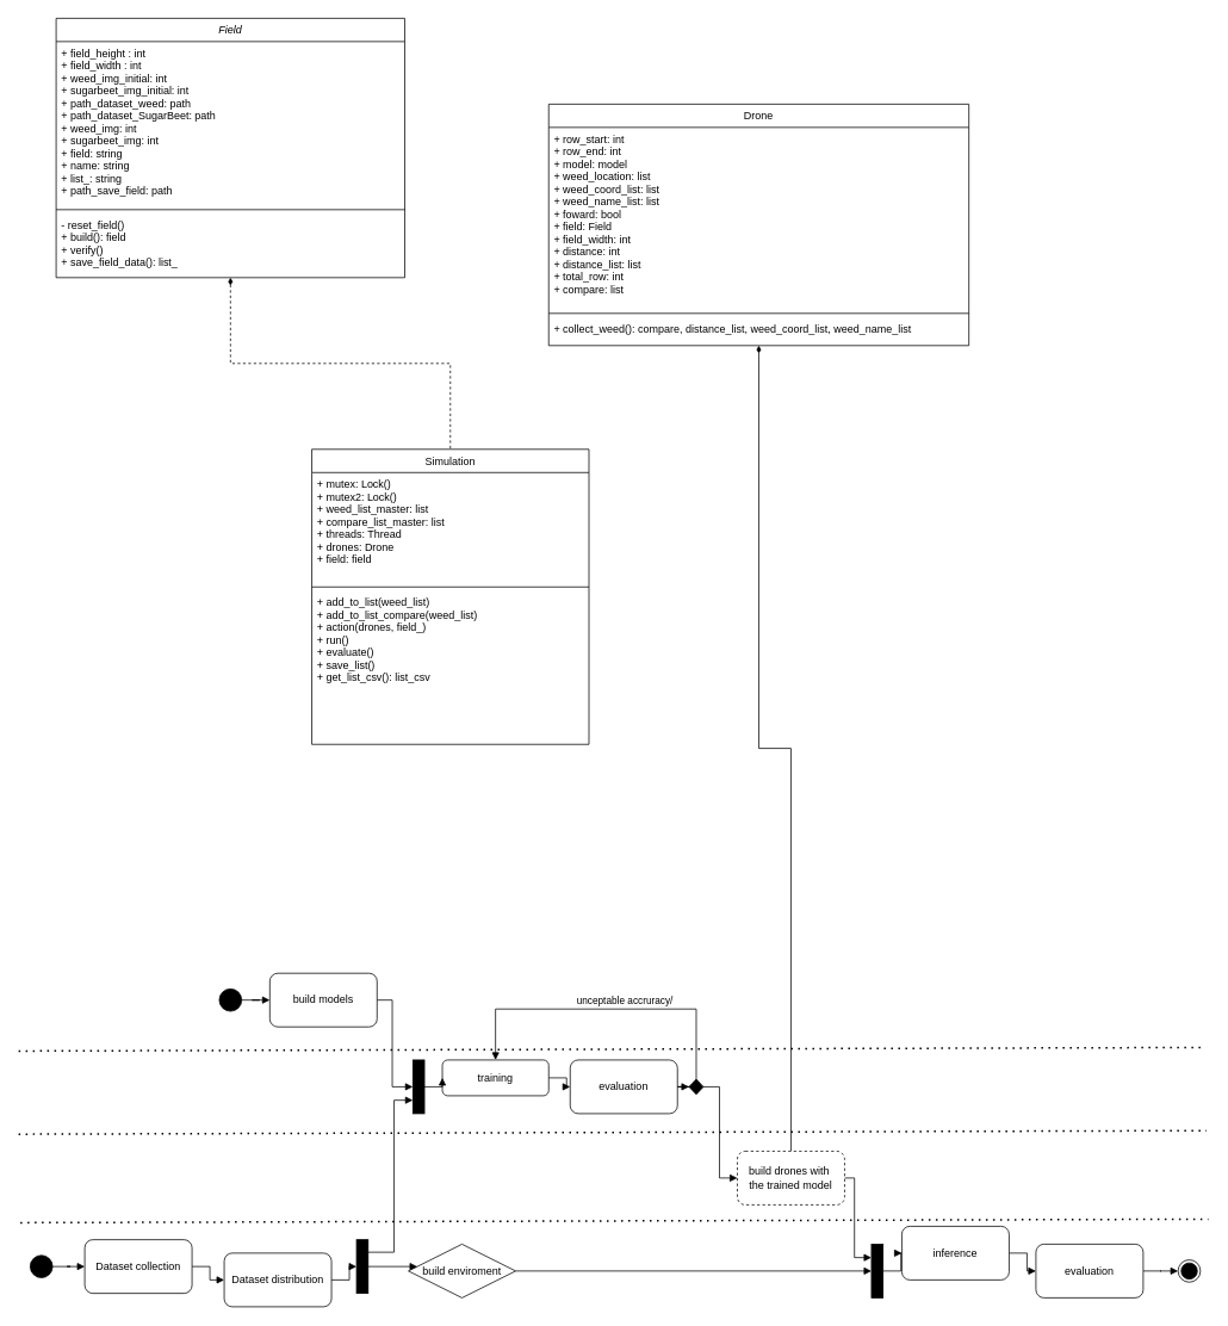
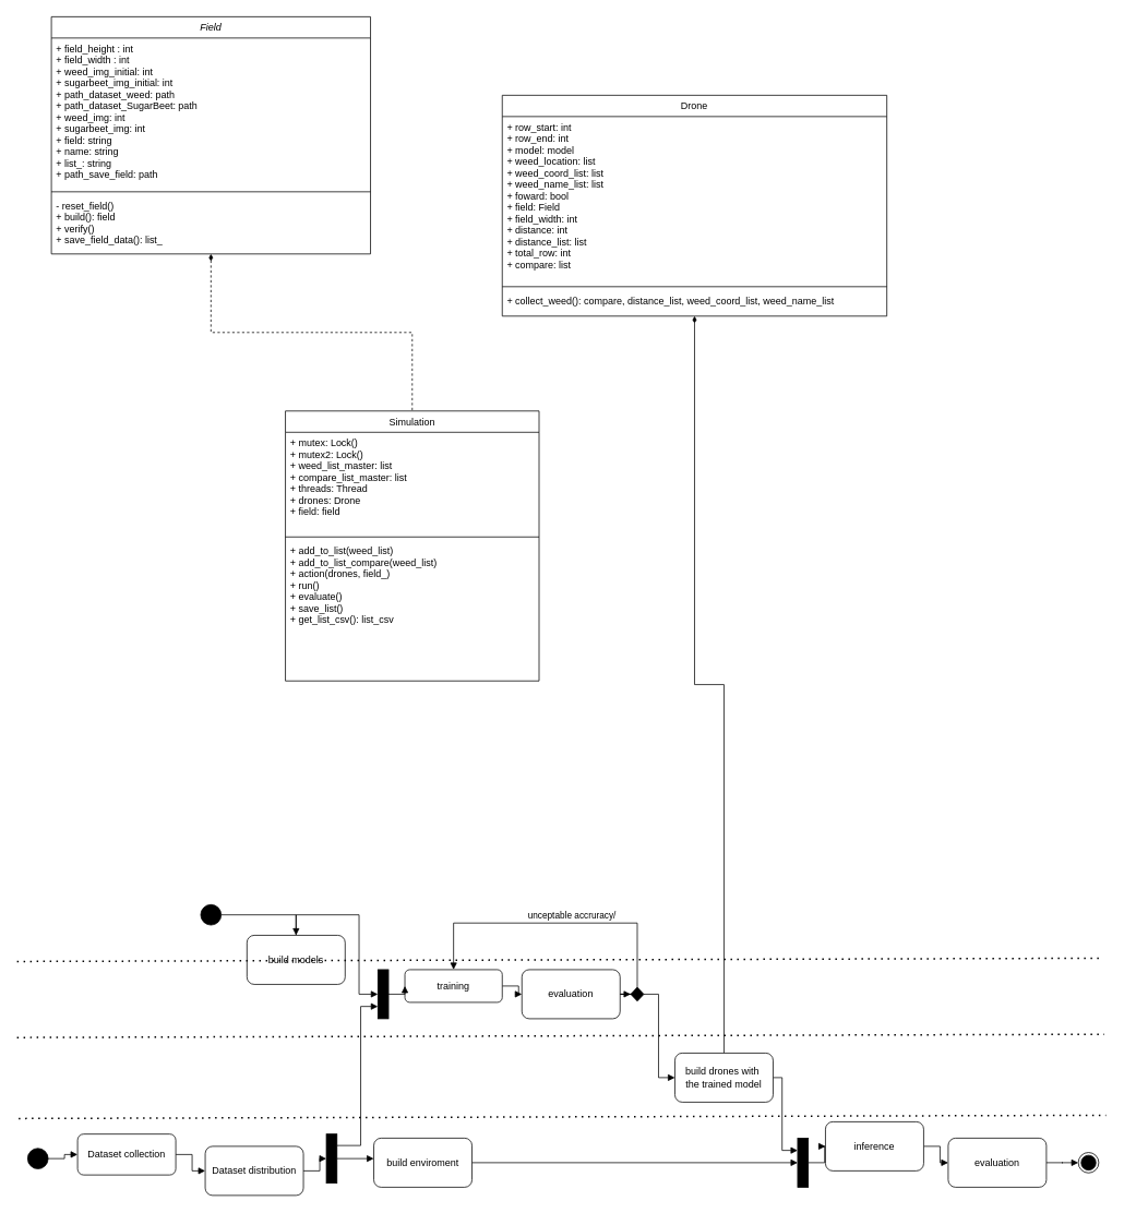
- <mxCell id="21" value="build models" style="rounded=1;whiteSpace=wrap;html=1;" vertex="1" parent="1"><mxGeometry x="301" y="1088" width="120" height="60" as="geometry" /></mxCell>
+ <mxCell id="21" value="build models" style="rounded=1;whiteSpace=wrap;html=1;" vertex="1" parent="1"><mxGeometry x="301" y="1143" width="120" height="60" as="geometry" /></mxCell>
- <mxCell id="29" value="build drones with&amp;nbsp;&lt;br&gt;the trained model" style="rounded=1;whiteSpace=wrap;html=1;dashed=1;" vertex="1" parent="1"><mxGeometry x="824" y="1287" width="120" height="60" as="geometry" /></mxCell>
+ <mxCell id="29" value="build drones with&amp;nbsp;&lt;br&gt;the trained model" style="rounded=1;whiteSpace=wrap;html=1;" vertex="1" parent="1"><mxGeometry x="824" y="1287" width="120" height="60" as="geometry" /></mxCell>
- <mxCell id="17" value="Dataset collection" style="rounded=1;whiteSpace=wrap;html=1;" vertex="1" parent="1"><mxGeometry x="94" y="1386" width="120" height="60" as="geometry" /></mxCell>
+ <mxCell id="17" value="Dataset collection" style="rounded=1;whiteSpace=wrap;html=1;" vertex="1" parent="1"><mxGeometry x="94" y="1386" width="120" height="50" as="geometry" /></mxCell>
- <mxCell id="27" value="build enviroment" style="rhombus;whiteSpace=wrap;html=1;" vertex="1" parent="1"><mxGeometry x="456" y="1391" width="120" height="60" as="geometry" /></mxCell>
+ <mxCell id="27" value="build enviroment" style="rounded=1;whiteSpace=wrap;html=1;" vertex="1" parent="1"><mxGeometry x="456" y="1391" width="120" height="60" as="geometry" /></mxCell>
